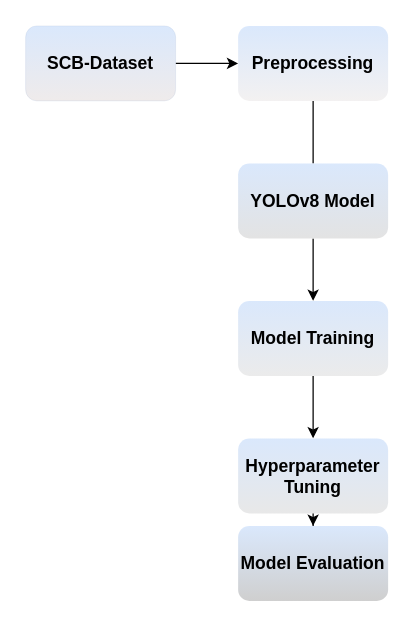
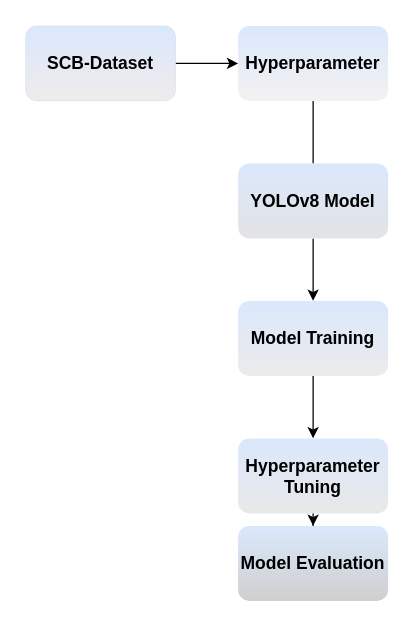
- <mxCell id="5" value="&lt;font style=&quot;font-size: 14px;&quot;&gt;&lt;b&gt;Preprocessing&lt;/b&gt;&lt;/font&gt;" style="rounded=1;whiteSpace=wrap;html=1;fillColor=#dae8fc;strokeColor=none;gradientColor=#f3f1f1;" vertex="1" parent="1"><mxGeometry x="190" y="20" width="120" height="60" as="geometry" /></mxCell>
+ <mxCell id="5" value="&lt;font style=&quot;font-size: 14px;&quot;&gt;&lt;b&gt;Hyperparameter&lt;/b&gt;&lt;/font&gt;" style="rounded=1;whiteSpace=wrap;html=1;fillColor=#dae8fc;strokeColor=none;gradientColor=#f3f1f1;" vertex="1" parent="1"><mxGeometry x="190" y="20" width="120" height="60" as="geometry" /></mxCell>
